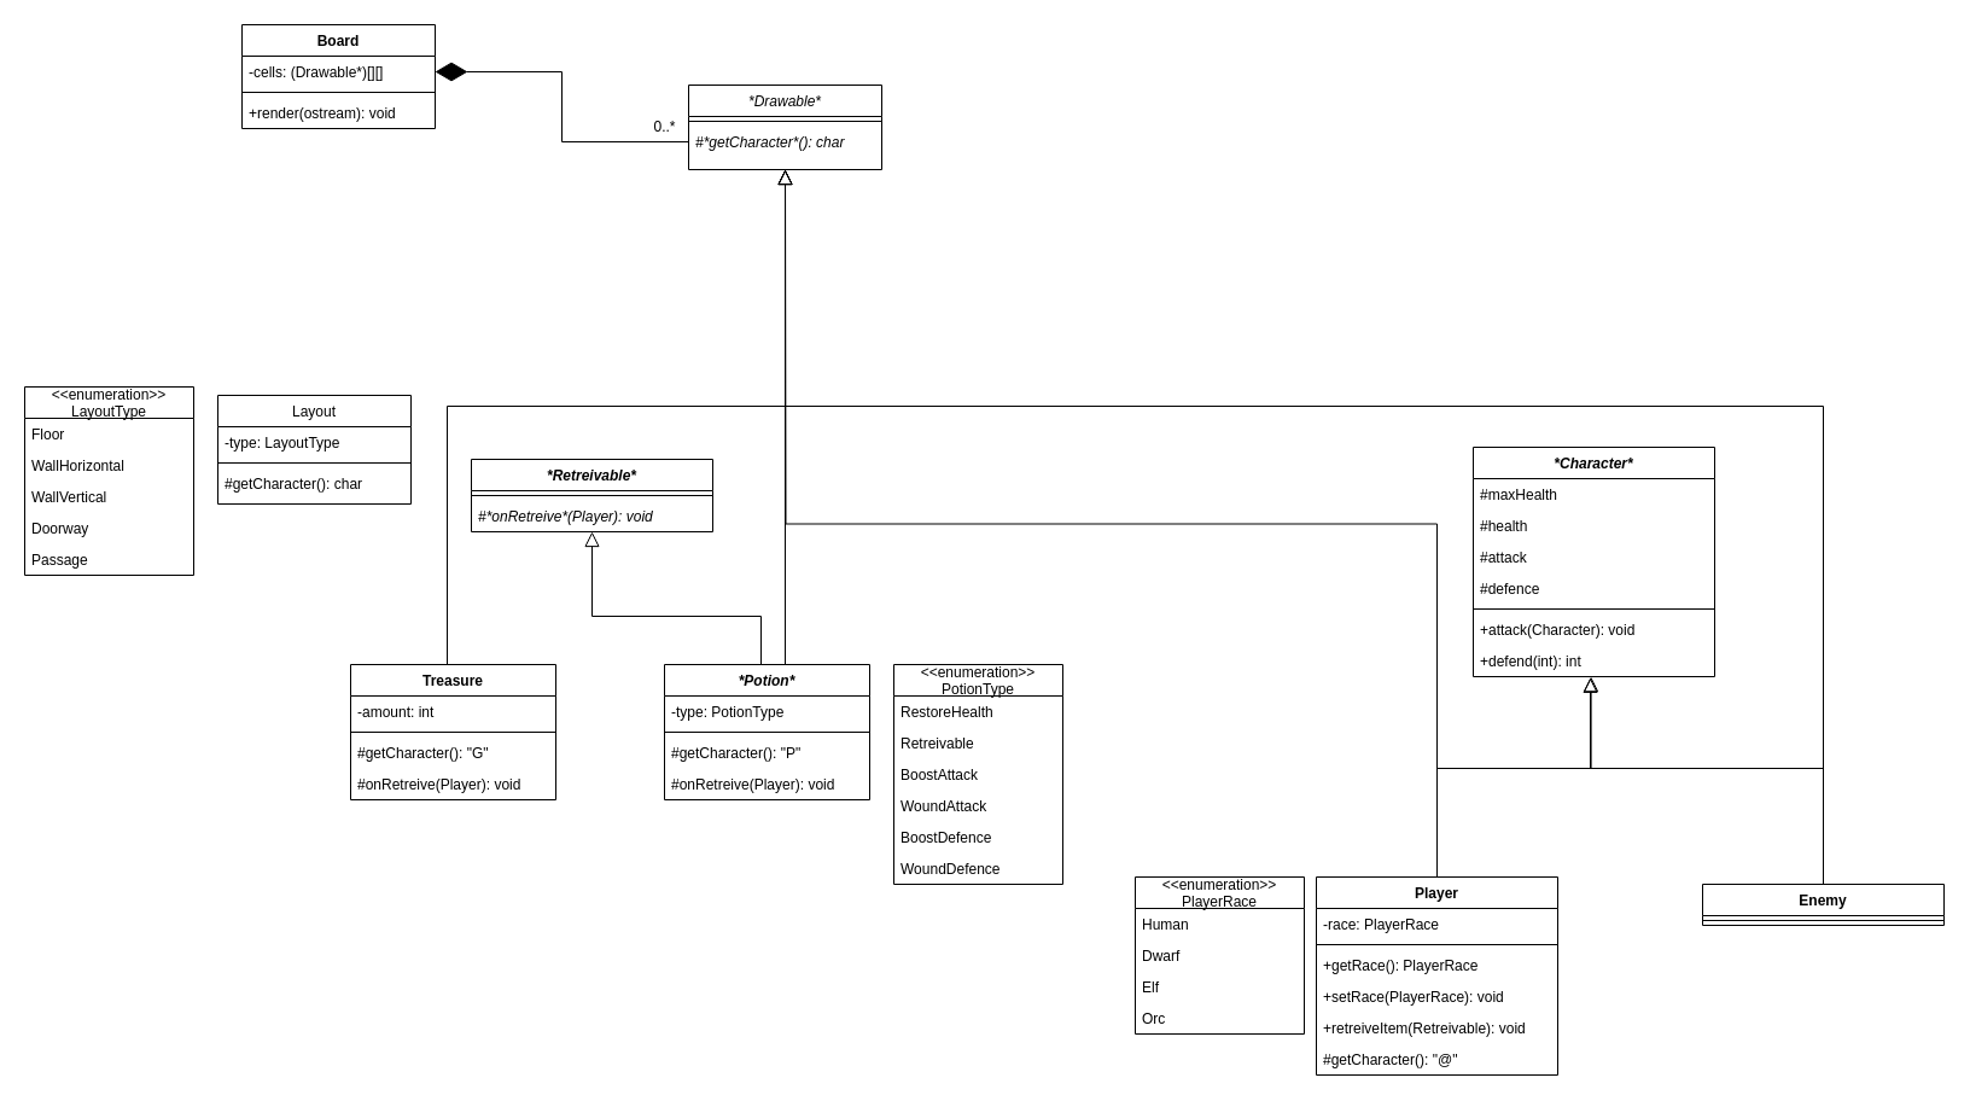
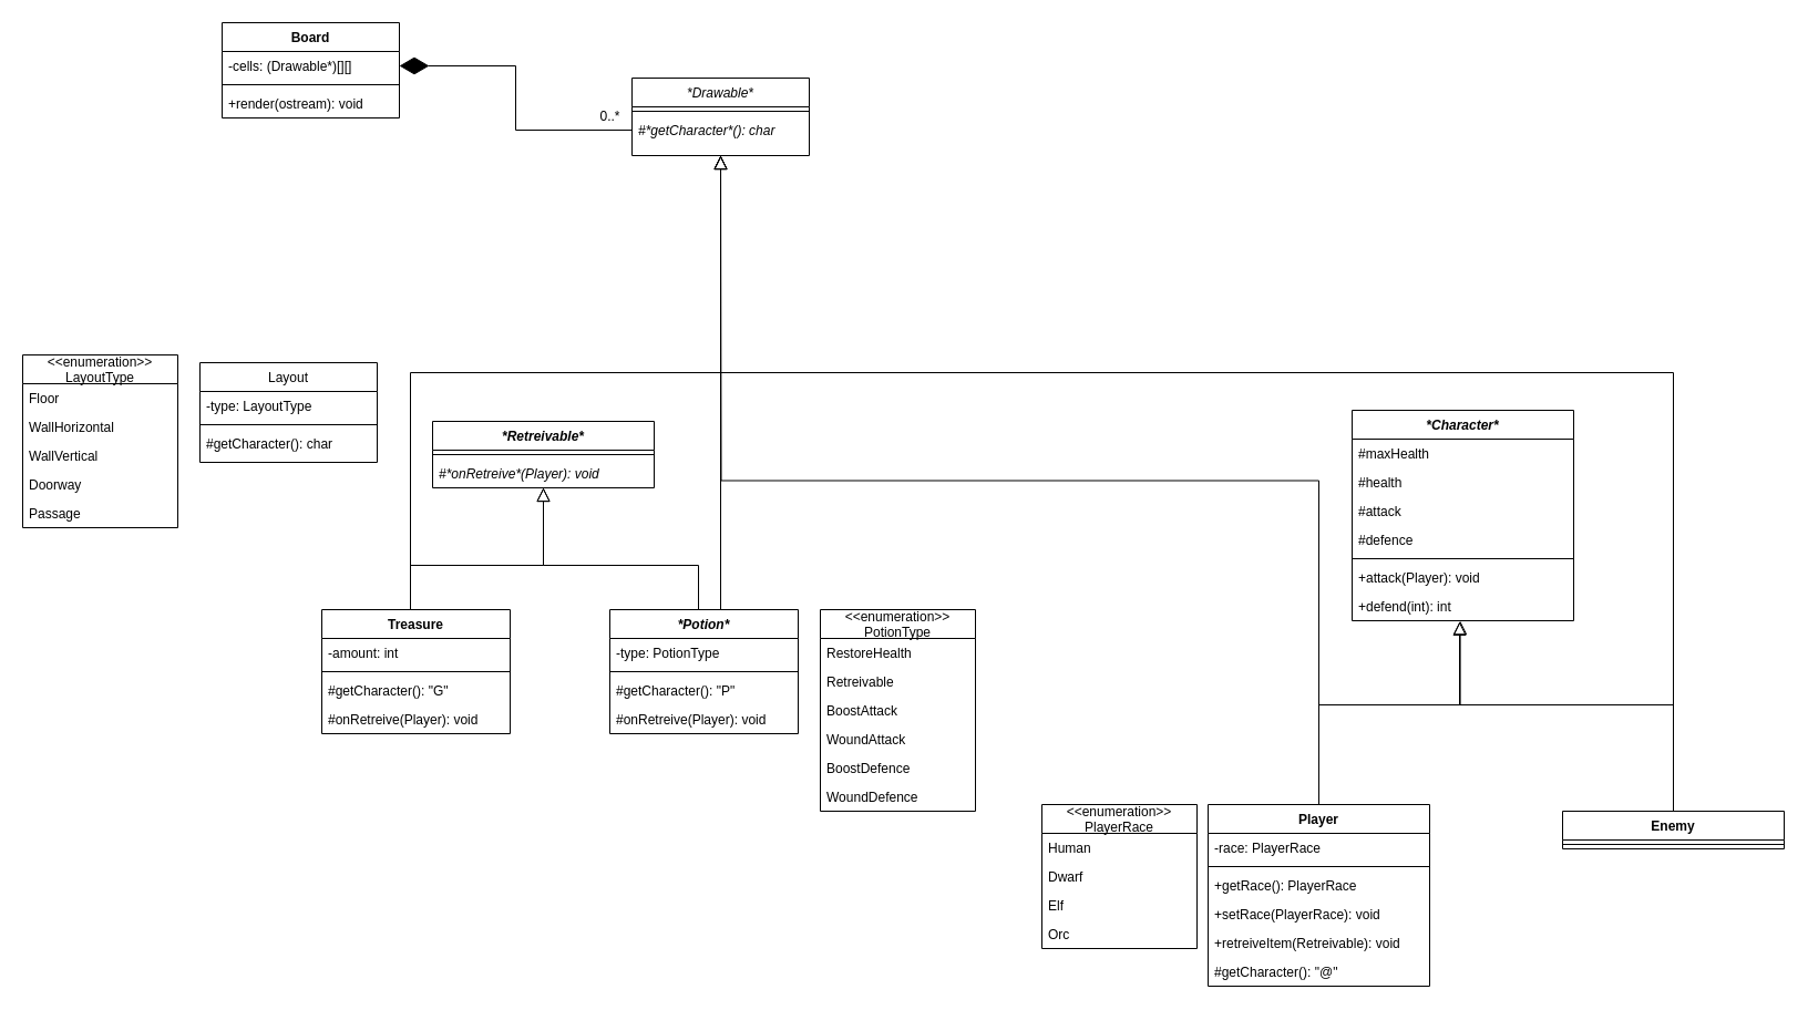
+ <mxCell id="30" value="" style="endArrow=block;endSize=10;endFill=0;shadow=0;strokeWidth=1;rounded=0;edgeStyle=orthogonalEdgeStyle;elbow=vertical;exitX=0.5;exitY=0;exitDx=0;exitDy=0;" edge="1" parent="1" source="25" target="23"><mxGeometry width="160" relative="1" as="geometry"><mxPoint x="480" y="390" as="sourcePoint" /><mxPoint x="520" y="500" as="targetPoint" /><Array as="points"><mxPoint x="370" y="510" /><mxPoint x="490" y="510" /></Array></mxGeometry></mxCell>
- <mxCell id="50" value="+attack(Character): void" style="text;strokeColor=none;fillColor=none;align=left;verticalAlign=top;spacingLeft=4;spacingRight=4;overflow=hidden;rotatable=0;points=[[0,0.5],[1,0.5]];portConstraint=eastwest;" vertex="1" parent="44"><mxGeometry y="138" width="200" height="26" as="geometry" /></mxCell>
+ <mxCell id="50" value="+attack(Player): void" style="text;strokeColor=none;fillColor=none;align=left;verticalAlign=top;spacingLeft=4;spacingRight=4;overflow=hidden;rotatable=0;points=[[0,0.5],[1,0.5]];portConstraint=eastwest;" vertex="1" parent="44"><mxGeometry y="138" width="200" height="26" as="geometry" /></mxCell>
